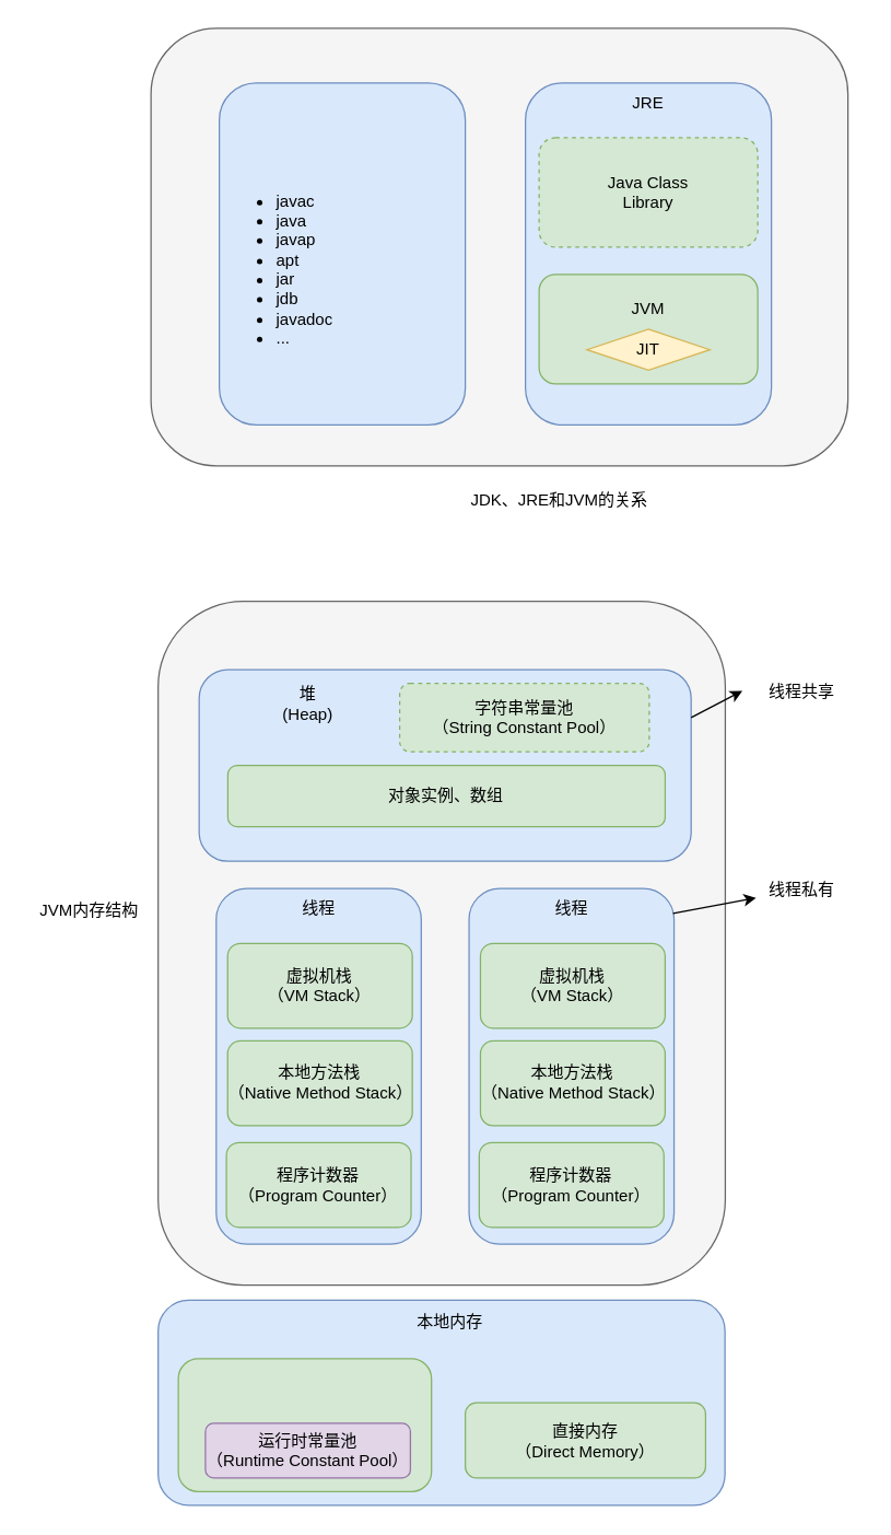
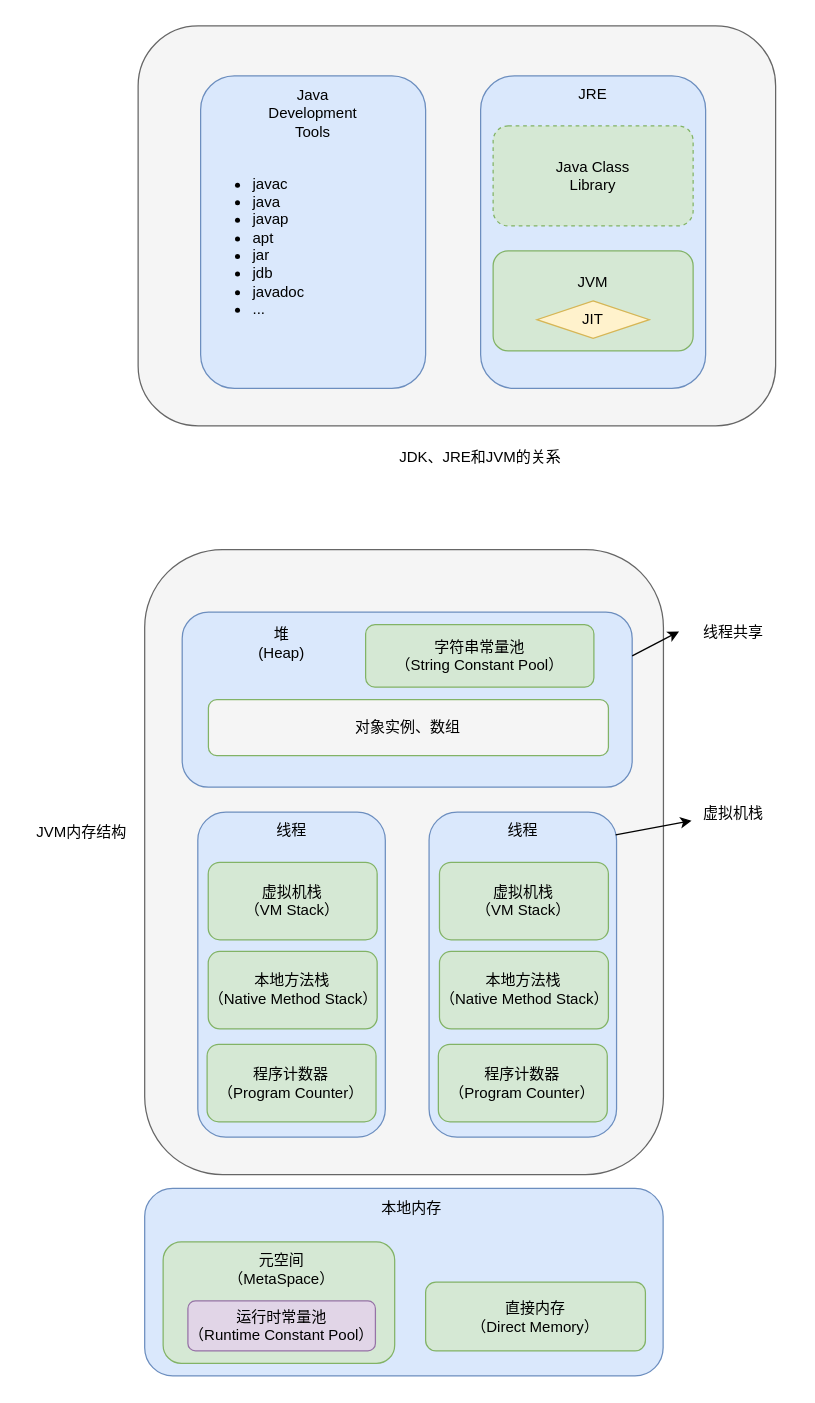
+ <mxCell id="6" value="Java Development Tools" style="text;html=1;strokeColor=none;fillColor=none;align=center;verticalAlign=middle;whiteSpace=wrap;rounded=1;" parent="4" vertex="1"><mxGeometry x="60" y="15" width="60" height="30" as="geometry" /></mxCell>
- <mxCell id="17" value="JDK、JRE和JVM的关系" style="text;html=1;strokeColor=none;fillColor=none;align=center;verticalAlign=middle;whiteSpace=wrap;rounded=0;" parent="1" vertex="1"><mxGeometry x="314" y="350" width="190" height="30" as="geometry" /></mxCell>
+ <mxCell id="17" value="JDK、JRE和JVM的关系" style="text;html=1;strokeColor=none;fillColor=none;align=center;verticalAlign=middle;whiteSpace=wrap;rounded=0;" parent="1" vertex="1"><mxGeometry x="289" y="350" width="190" height="30" as="geometry" /></mxCell>
- <mxCell id="24" value="字符串常量池&lt;br&gt;（String Constant Pool）" style="rounded=1;whiteSpace=wrap;html=1;fillColor=#d5e8d4;strokeColor=#82b366;dashed=1;" vertex="1" parent="23"><mxGeometry width="182.62" height="50" as="geometry" /></mxCell>
+ <mxCell id="24" value="字符串常量池&lt;br&gt;（String Constant Pool）" style="rounded=1;whiteSpace=wrap;html=1;fillColor=#d5e8d4;strokeColor=#82b366;" vertex="1" parent="23"><mxGeometry width="182.62" height="50" as="geometry" /></mxCell>
- <mxCell id="22" value="对象实例、数组" style="rounded=1;whiteSpace=wrap;html=1;fillColor=#d5e8d4;strokeColor=#82b366;" parent="21" vertex="1"><mxGeometry width="320" height="44.8" as="geometry" /></mxCell>
+ <mxCell id="22" value="对象实例、数组" style="rounded=1;whiteSpace=wrap;html=1;fillColor=#f5f5f5;strokeColor=#82b366;" parent="21" vertex="1"><mxGeometry width="320" height="44.8" as="geometry" /></mxCell>
- <mxCell id="42" value="线程私有" style="text;html=1;strokeColor=none;fillColor=none;align=center;verticalAlign=middle;whiteSpace=wrap;rounded=0;" parent="1" vertex="1"><mxGeometry x="552.75" y="639" width="67.25" height="21" as="geometry" /></mxCell>
+ <mxCell id="42" value="虚拟机栈" style="text;html=1;strokeColor=none;fillColor=none;align=center;verticalAlign=middle;whiteSpace=wrap;rounded=0;" parent="1" vertex="1"><mxGeometry x="552.75" y="639" width="67.25" height="21" as="geometry" /></mxCell>
+ <mxCell id="52" value="元空间&lt;br&gt;（MetaSpace）" style="text;html=1;strokeColor=none;fillColor=none;align=center;verticalAlign=middle;whiteSpace=wrap;rounded=1;" parent="46" vertex="1"><mxGeometry x="45.82" y="50" width="127.51" height="30" as="geometry" /></mxCell>
